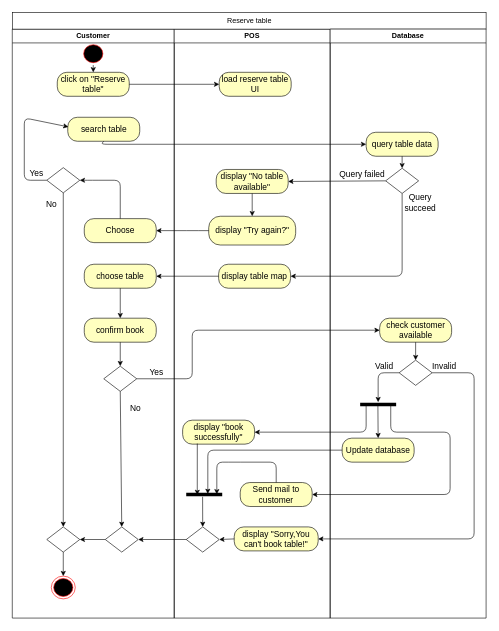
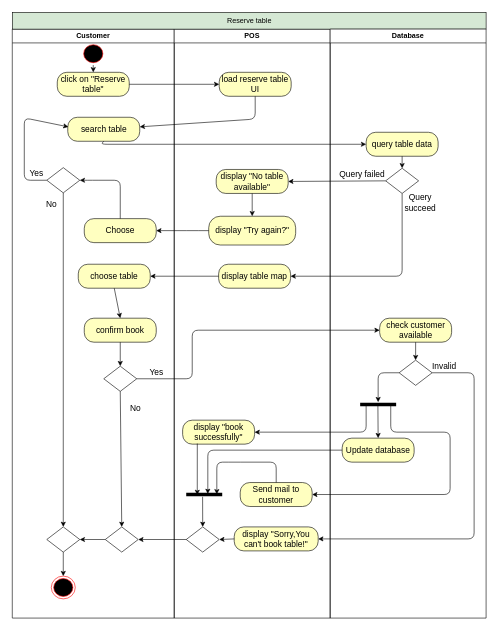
- <mxCell id="42" value="Reserve table" style="html=1;strokeColor=#000000;" parent="1" vertex="1"><mxGeometry x="20" y="20" width="790" height="28" as="geometry" /></mxCell>
+ <mxCell id="42" value="Reserve table" style="html=1;strokeColor=#000000;fillColor=#d5e8d4;" parent="1" vertex="1"><mxGeometry x="20" y="20" width="790" height="28" as="geometry" /></mxCell>
+ <mxCell id="44" value="" style="endArrow=classic;html=1;strokeColor=#000000;exitX=0.5;exitY=1;exitDx=0;exitDy=0;" parent="1" source="28" target="5" edge="1"><mxGeometry width="50" height="50" relative="1" as="geometry"><mxPoint x="575" y="320" as="sourcePoint" /><mxPoint x="325.5" y="452" as="targetPoint" /><Array as="points"><mxPoint x="425" y="198" /></Array></mxGeometry></mxCell>
- <mxCell id="13" value="&lt;font style=&quot;font-size: 14px&quot;&gt;choose table&lt;/font&gt;" style="rounded=1;whiteSpace=wrap;html=1;arcSize=40;fontColor=#000000;fillColor=#ffffc0;strokeColor=#000000;" parent="2" vertex="1"><mxGeometry x="120" y="392" width="120" height="40" as="geometry" /></mxCell>
+ <mxCell id="13" value="&lt;font style=&quot;font-size: 14px&quot;&gt;choose table&lt;/font&gt;" style="rounded=1;whiteSpace=wrap;html=1;arcSize=40;fontColor=#000000;fillColor=#ffffc0;strokeColor=#000000;" parent="2" vertex="1"><mxGeometry x="110" y="392" width="120" height="40" as="geometry" /></mxCell>
- <mxCell id="60" value="&lt;font style=&quot;font-size: 14px&quot;&gt;Valid&lt;/font&gt;" style="text;html=1;align=center;verticalAlign=middle;resizable=0;points=[];autosize=1;strokeColor=none;fillColor=none;" parent="49" vertex="1"><mxGeometry x="65" y="552" width="50" height="20" as="geometry" /></mxCell>
